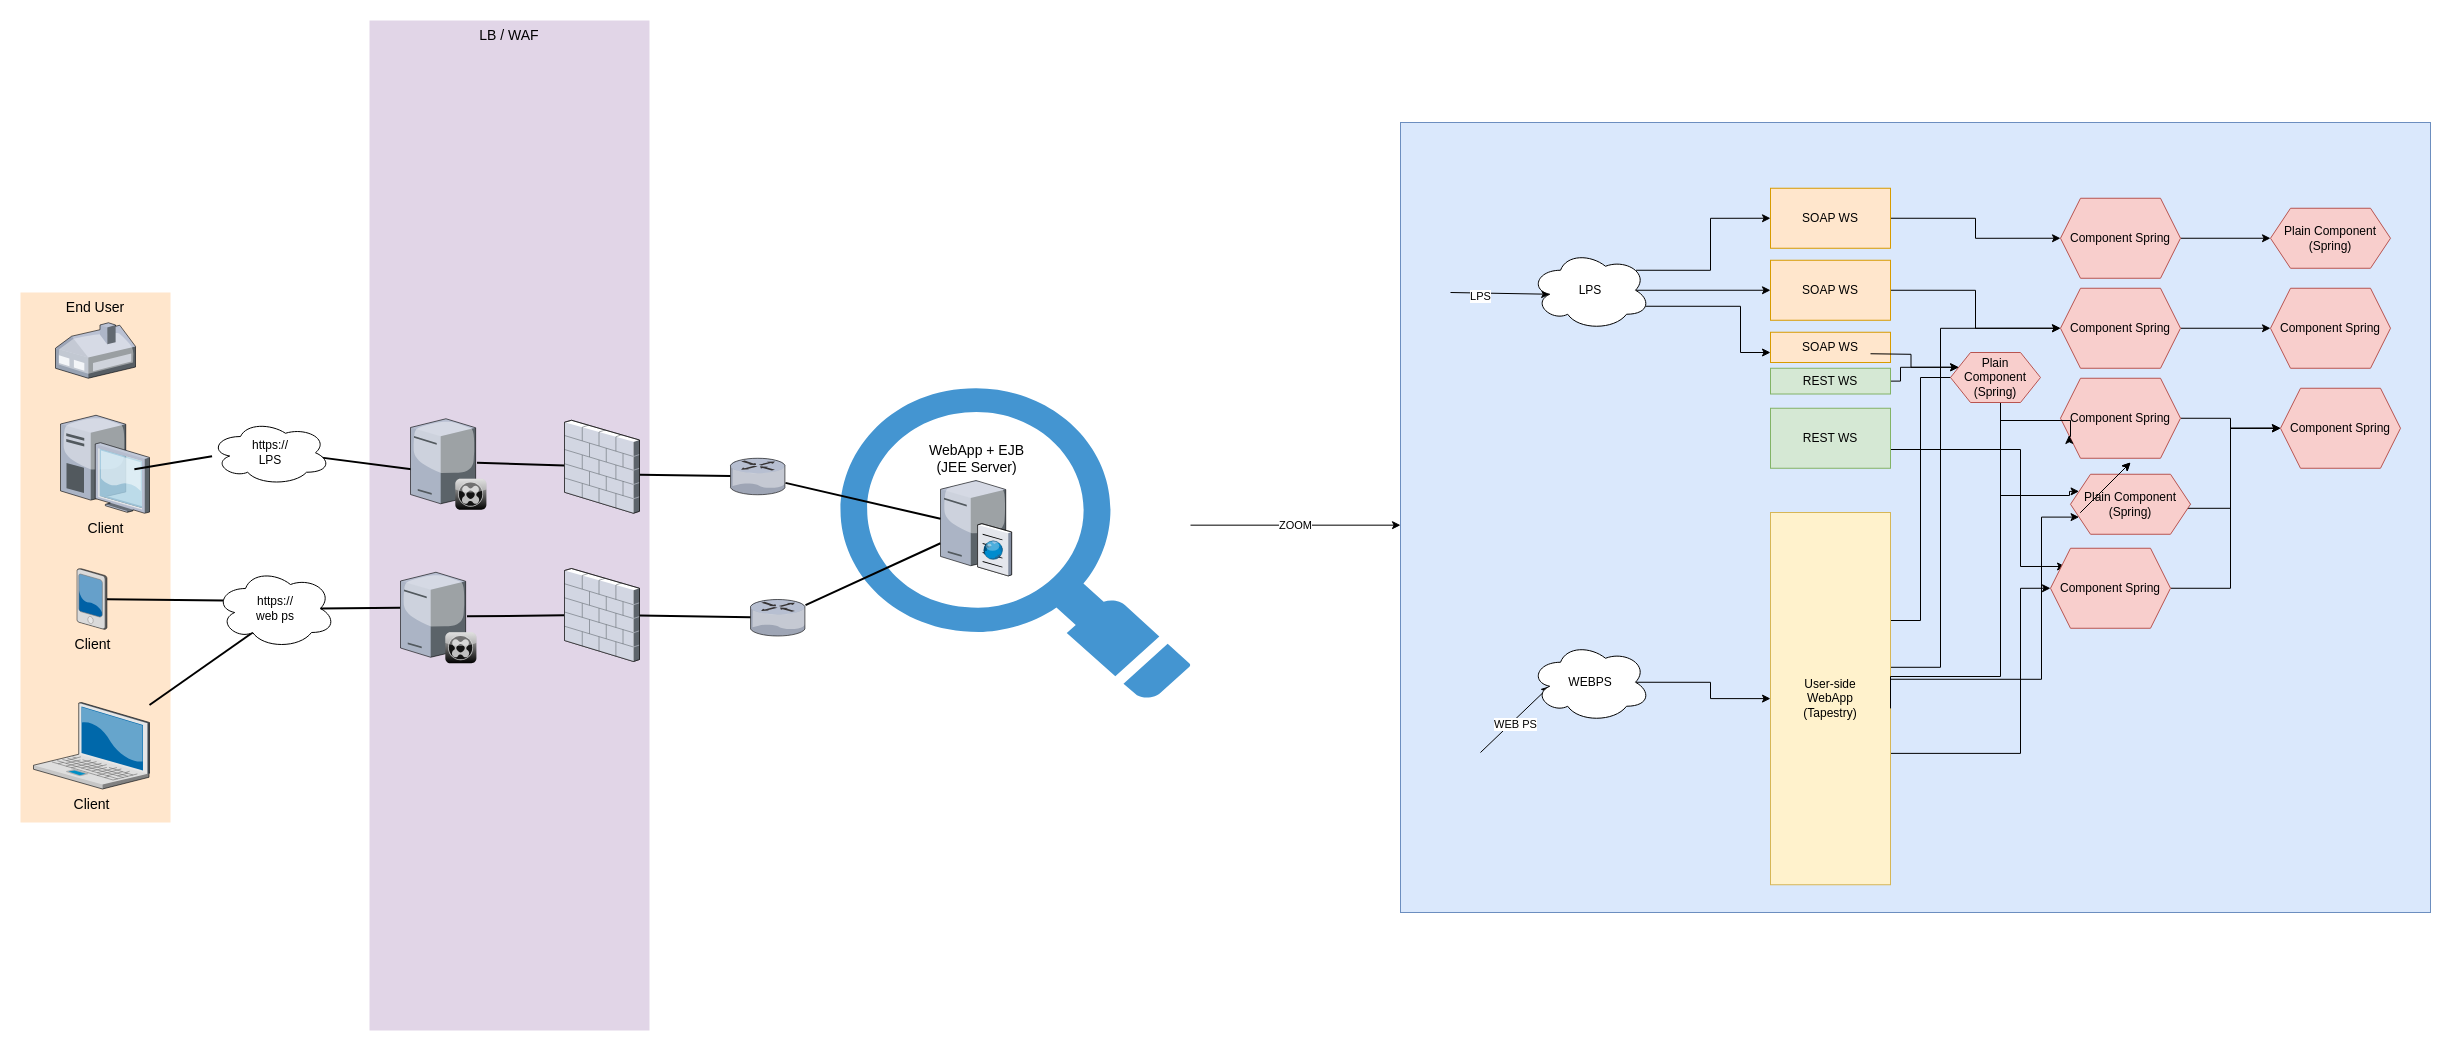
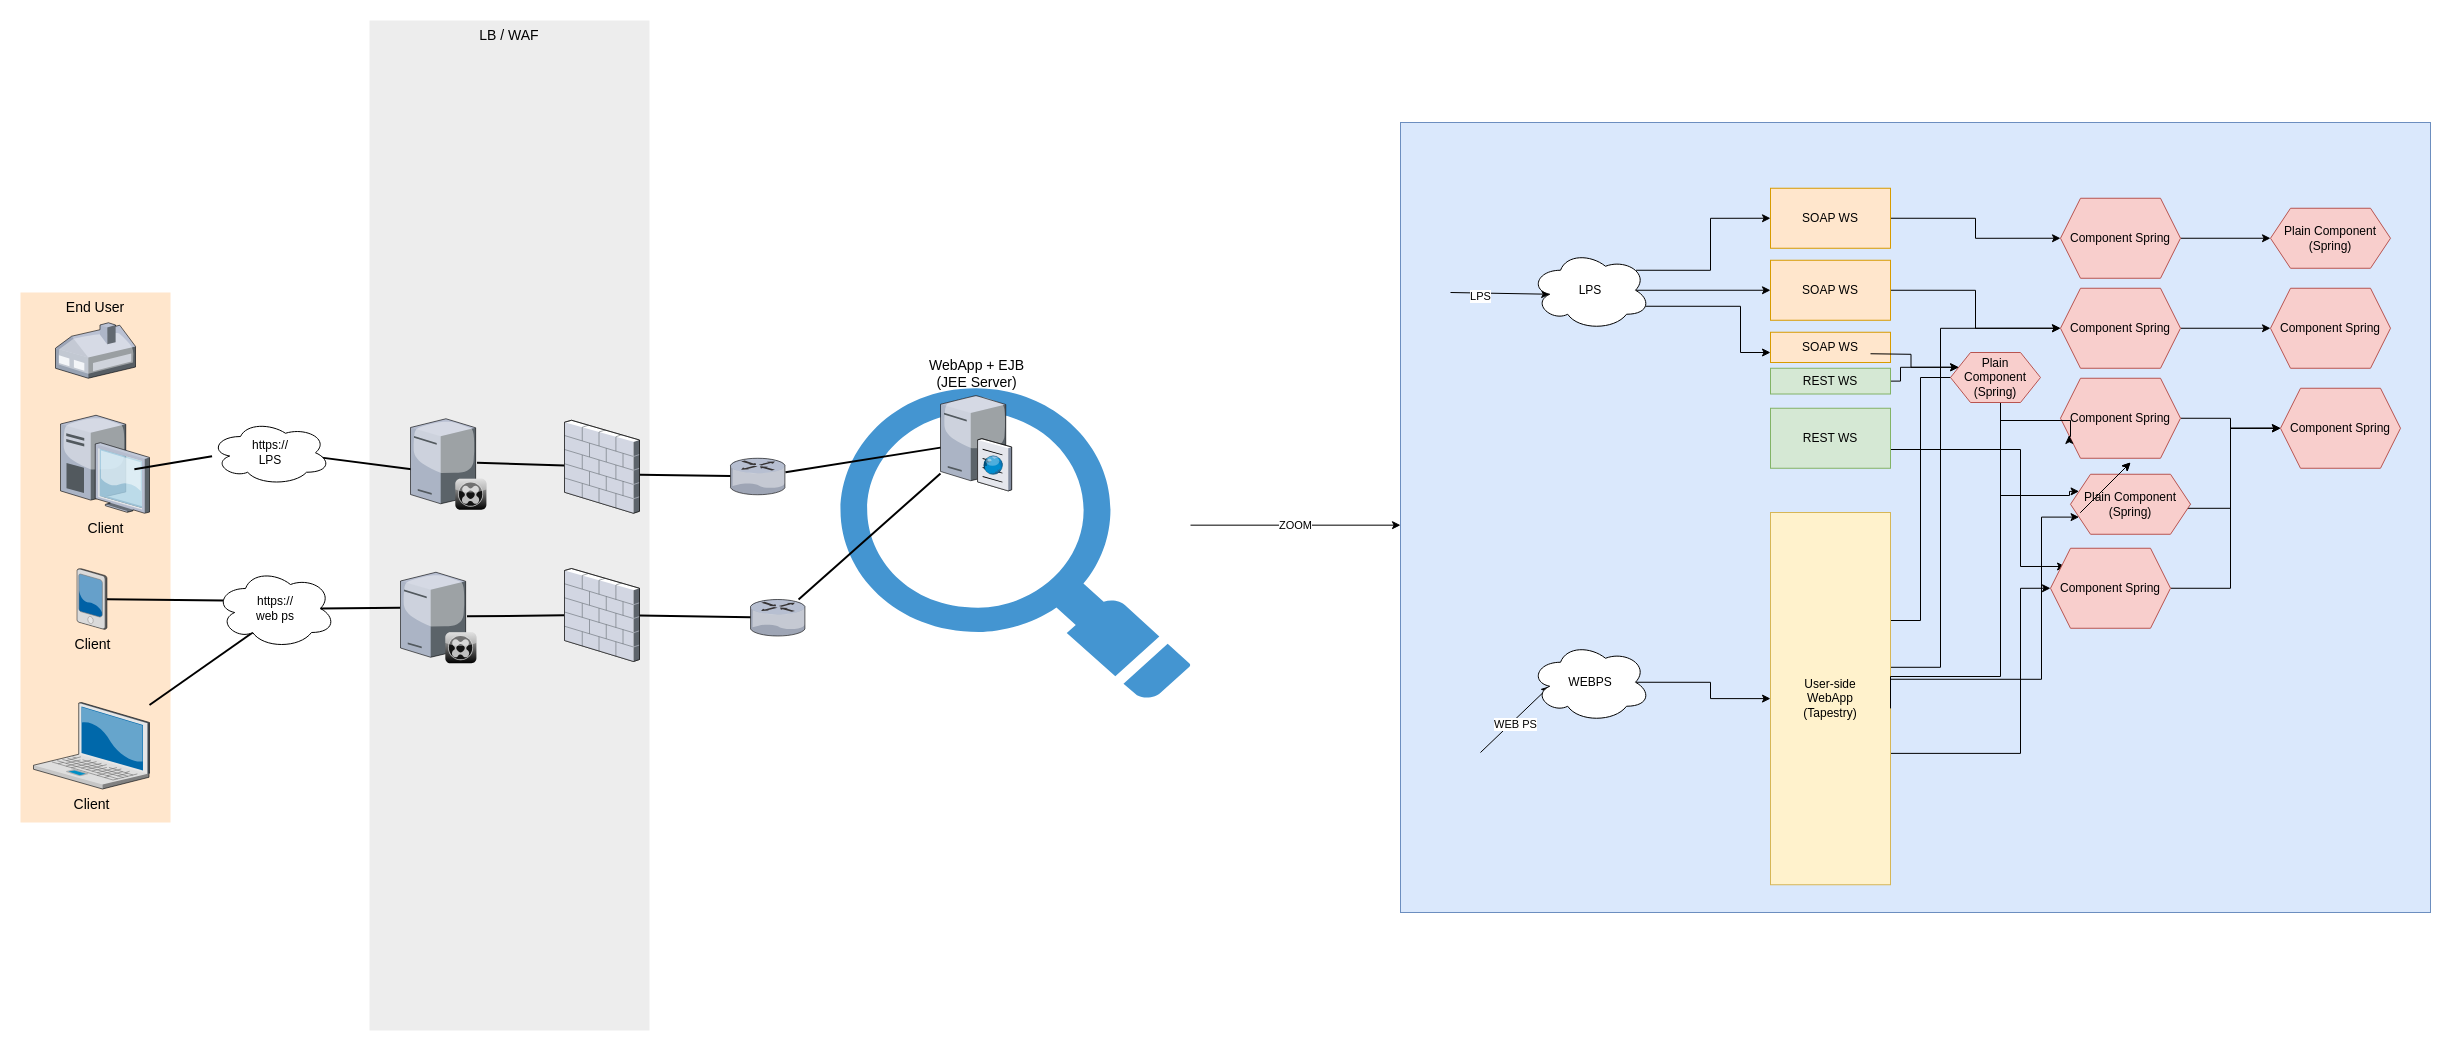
- <mxCell id="3" value="LB / WAF" style="whiteSpace=wrap;html=1;fillColor=#e1d5e7;fontSize=14;strokeColor=none;verticalAlign=top;" parent="1" vertex="1"><mxGeometry x="369" y="20" width="280" height="1010" as="geometry" /></mxCell>
+ <mxCell id="3" value="LB / WAF" style="whiteSpace=wrap;html=1;fillColor=#EDEDED;fontSize=14;strokeColor=none;verticalAlign=top;" parent="1" vertex="1"><mxGeometry x="369" y="20" width="280" height="1010" as="geometry" /></mxCell>
- <mxCell id="13" value="WebApp + EJB&lt;br&gt;(JEE Server)" style="verticalLabelPosition=top;aspect=fixed;html=1;verticalAlign=bottom;strokeColor=none;shape=mxgraph.citrix.cache_server;fillColor=#66B2FF;gradientColor=#0066CC;fontSize=14;labelPosition=center;align=center;" parent="1" vertex="1"><mxGeometry x="940" y="477.75" width="71" height="97.5" as="geometry" /></mxCell>
+ <mxCell id="13" value="WebApp + EJB&lt;br&gt;(JEE Server)" style="verticalLabelPosition=top;aspect=fixed;html=1;verticalAlign=bottom;strokeColor=none;shape=mxgraph.citrix.cache_server;fillColor=#66B2FF;gradientColor=#0066CC;fontSize=14;labelPosition=center;align=center;" parent="1" vertex="1"><mxGeometry x="940" y="392.75" width="71" height="97.5" as="geometry" /></mxCell>
